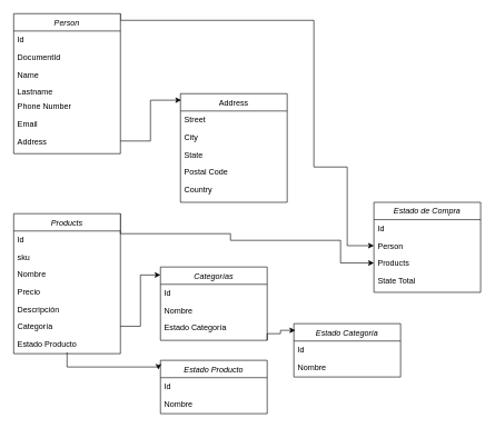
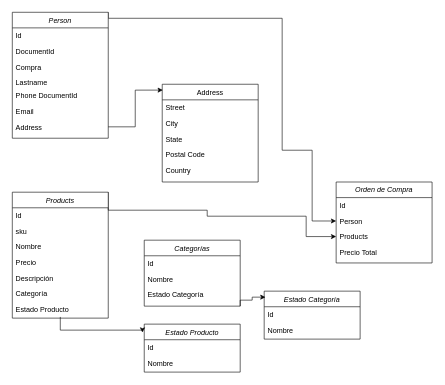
- <mxCell id="6" value="Name" style="text;align=left;verticalAlign=top;spacingLeft=4;spacingRight=4;overflow=hidden;rotatable=0;points=[[0,0.5],[1,0.5]];portConstraint=eastwest;" parent="3" vertex="1"><mxGeometry y="78" width="160" height="26" as="geometry" /></mxCell>
+ <mxCell id="6" value="Compra" style="text;align=left;verticalAlign=top;spacingLeft=4;spacingRight=4;overflow=hidden;rotatable=0;points=[[0,0.5],[1,0.5]];portConstraint=eastwest;" parent="3" vertex="1"><mxGeometry y="78" width="160" height="26" as="geometry" /></mxCell>
- <mxCell id="8" value="Phone Number" style="text;align=left;verticalAlign=top;spacingLeft=4;spacingRight=4;overflow=hidden;rotatable=0;points=[[0,0.5],[1,0.5]];portConstraint=eastwest;rounded=0;shadow=0;html=0;" parent="3" vertex="1"><mxGeometry y="126" width="160" height="26" as="geometry" /></mxCell>
+ <mxCell id="8" value="Phone DocumentId" style="text;align=left;verticalAlign=top;spacingLeft=4;spacingRight=4;overflow=hidden;rotatable=0;points=[[0,0.5],[1,0.5]];portConstraint=eastwest;rounded=0;shadow=0;html=0;" parent="3" vertex="1"><mxGeometry y="126" width="160" height="26" as="geometry" /></mxCell>
- <mxCell id="36" value="Estado de Compra" style="swimlane;fontStyle=2;align=center;verticalAlign=top;childLayout=stackLayout;horizontal=1;startSize=26;horizontalStack=0;resizeParent=1;resizeLast=0;collapsible=1;marginBottom=0;rounded=0;shadow=0;strokeWidth=1;" vertex="1" parent="1"><mxGeometry x="560" y="303" width="160" height="135" as="geometry"><mxRectangle x="230" y="140" width="160" height="26" as="alternateBounds" /></mxGeometry></mxCell>
+ <mxCell id="36" value="Orden de Compra" style="swimlane;fontStyle=2;align=center;verticalAlign=top;childLayout=stackLayout;horizontal=1;startSize=26;horizontalStack=0;resizeParent=1;resizeLast=0;collapsible=1;marginBottom=0;rounded=0;shadow=0;strokeWidth=1;" vertex="1" parent="1"><mxGeometry x="560" y="303" width="160" height="135" as="geometry"><mxRectangle x="230" y="140" width="160" height="26" as="alternateBounds" /></mxGeometry></mxCell>
- <mxCell id="40" value="State Total" style="text;align=left;verticalAlign=top;spacingLeft=4;spacingRight=4;overflow=hidden;rotatable=0;points=[[0,0.5],[1,0.5]];portConstraint=eastwest;rounded=0;shadow=0;html=0;" vertex="1" parent="36"><mxGeometry y="104" width="160" height="26" as="geometry" /></mxCell>
+ <mxCell id="40" value="Precio Total" style="text;align=left;verticalAlign=top;spacingLeft=4;spacingRight=4;overflow=hidden;rotatable=0;points=[[0,0.5],[1,0.5]];portConstraint=eastwest;rounded=0;shadow=0;html=0;" vertex="1" parent="36"><mxGeometry y="104" width="160" height="26" as="geometry" /></mxCell>
- <mxCell id="44" style="edgeStyle=orthogonalEdgeStyle;rounded=0;orthogonalLoop=1;jettySize=auto;html=1;exitX=1;exitY=0.5;exitDx=0;exitDy=0;entryX=0;entryY=0.109;entryDx=0;entryDy=0;entryPerimeter=0;" edge="1" parent="1" source="24" target="26"><mxGeometry relative="1" as="geometry" /></mxCell>
